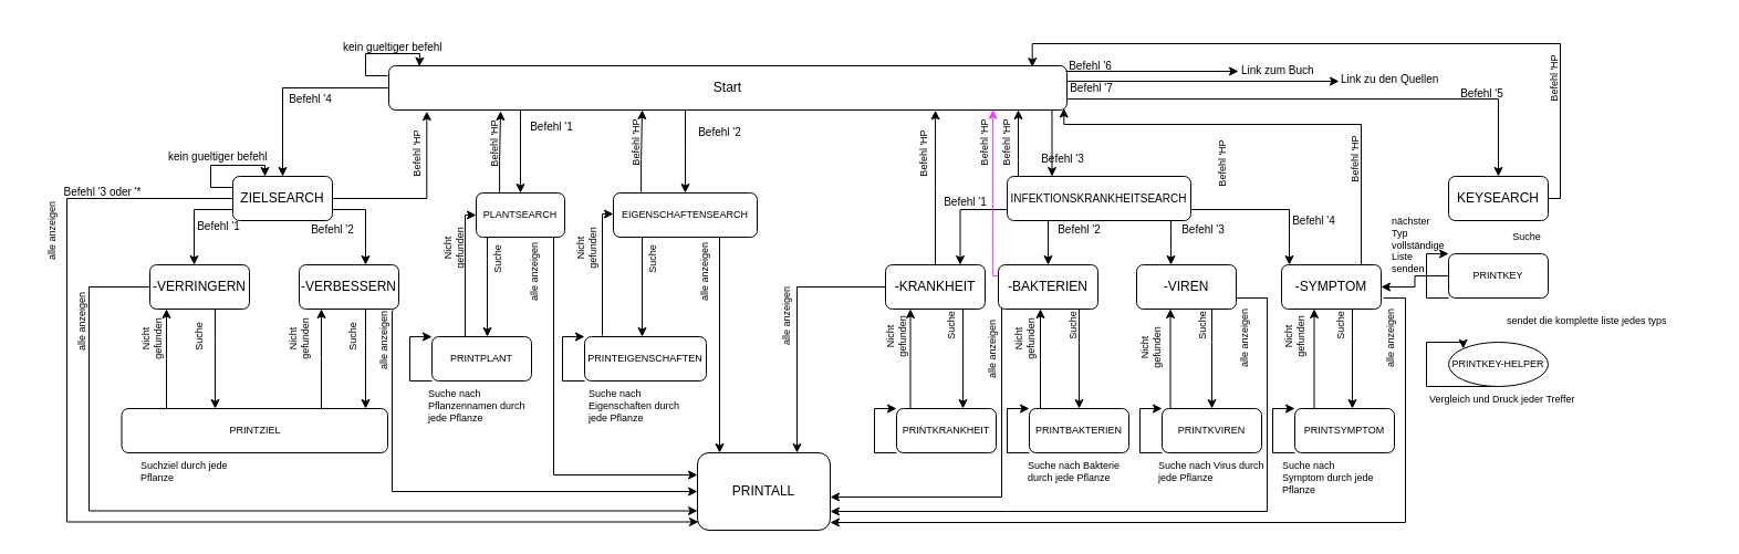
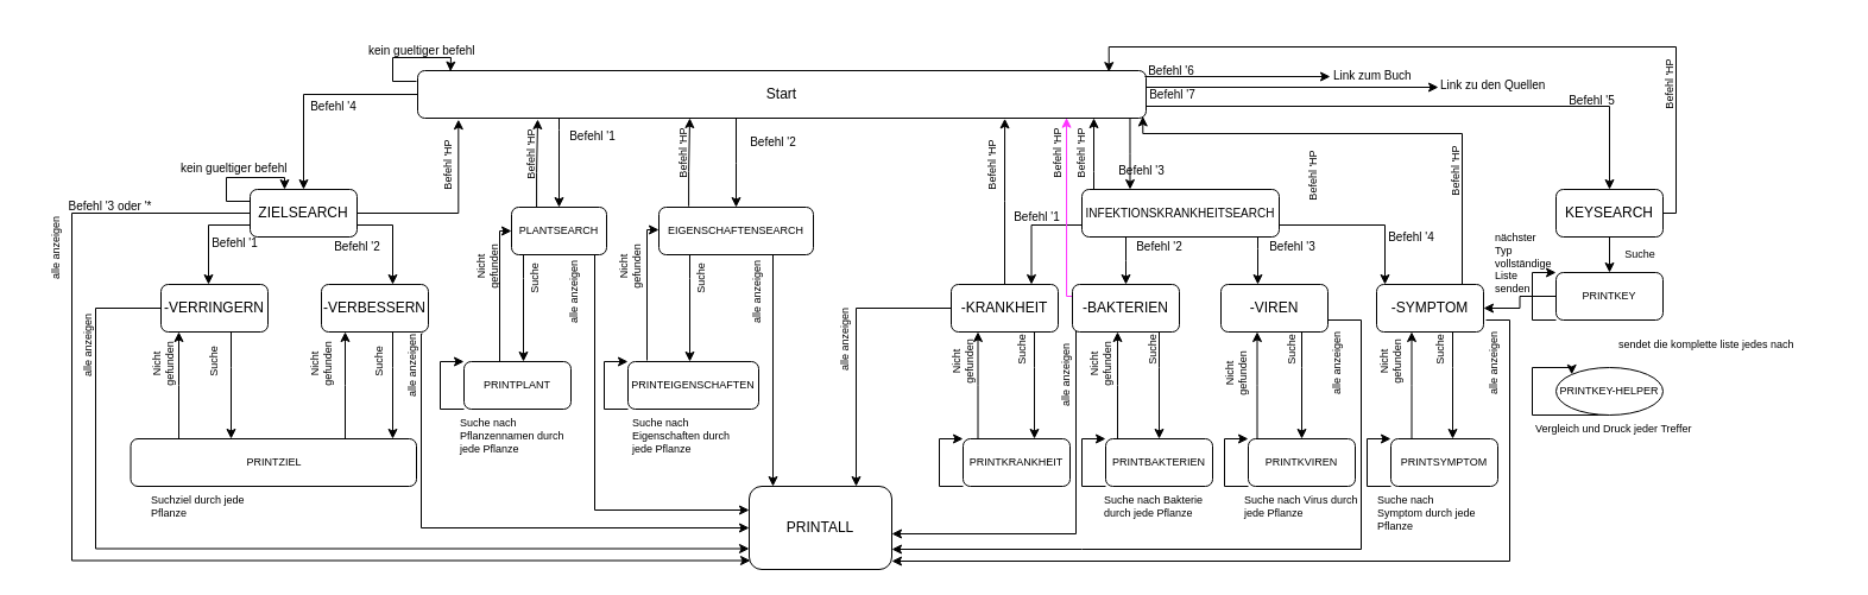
+ <mxCell id="17" style="edgeStyle=orthogonalEdgeStyle;rounded=0;orthogonalLoop=1;jettySize=auto;html=1;fontSize=9;" edge="1" parent="1" source="19" target="38"><mxGeometry relative="1" as="geometry" /></mxCell>
- <mxCell id="135" value="&lt;p class=&quot;MsoNormal&quot;&gt;&lt;span style=&quot;mso-ansi-language:DE&quot; lang=&quot;DE&quot;&gt;sendet die komplette liste jedes typs&lt;/span&gt;&lt;/p&gt;" style="text;whiteSpace=wrap;html=1;fontSize=9;fontColor=#000000;" vertex="1" parent="1"><mxGeometry x="1360" y="269" width="190" height="30" as="geometry" /></mxCell>
+ <mxCell id="135" value="&lt;p class=&quot;MsoNormal&quot;&gt;&lt;span style=&quot;mso-ansi-language:DE&quot; lang=&quot;DE&quot;&gt;sendet die komplette liste jedes nach&lt;/span&gt;&lt;/p&gt;" style="text;whiteSpace=wrap;html=1;fontSize=9;fontColor=#000000;" vertex="1" parent="1"><mxGeometry x="1360" y="269" width="190" height="30" as="geometry" /></mxCell>
